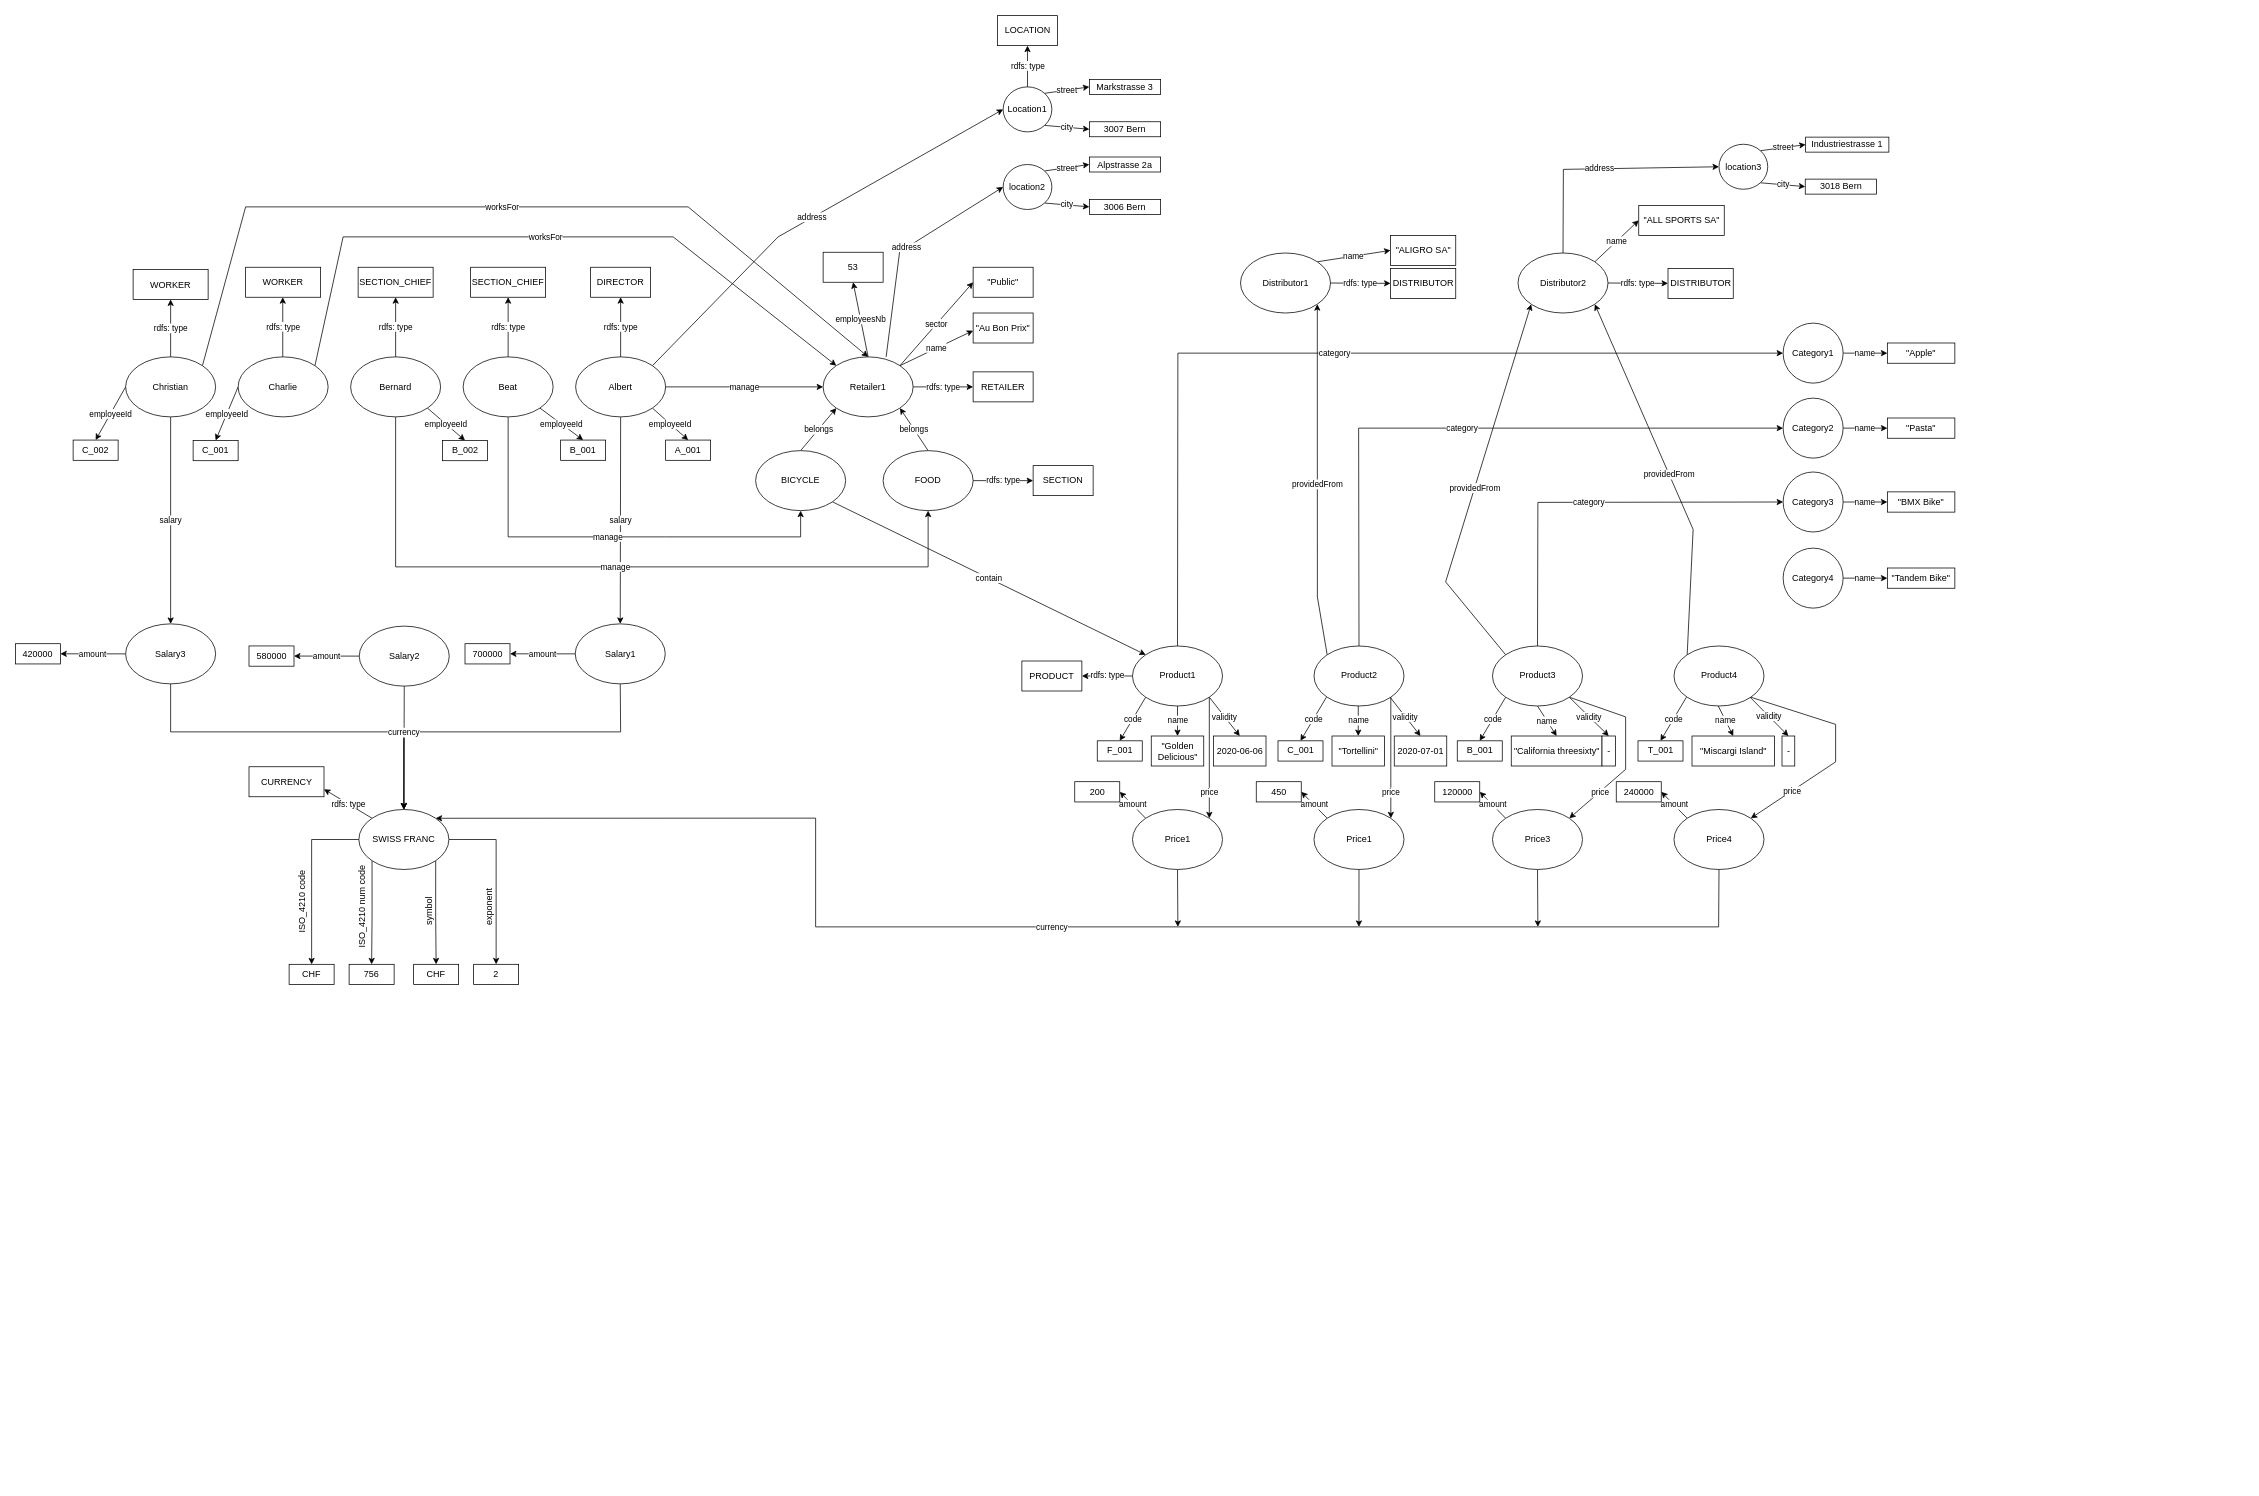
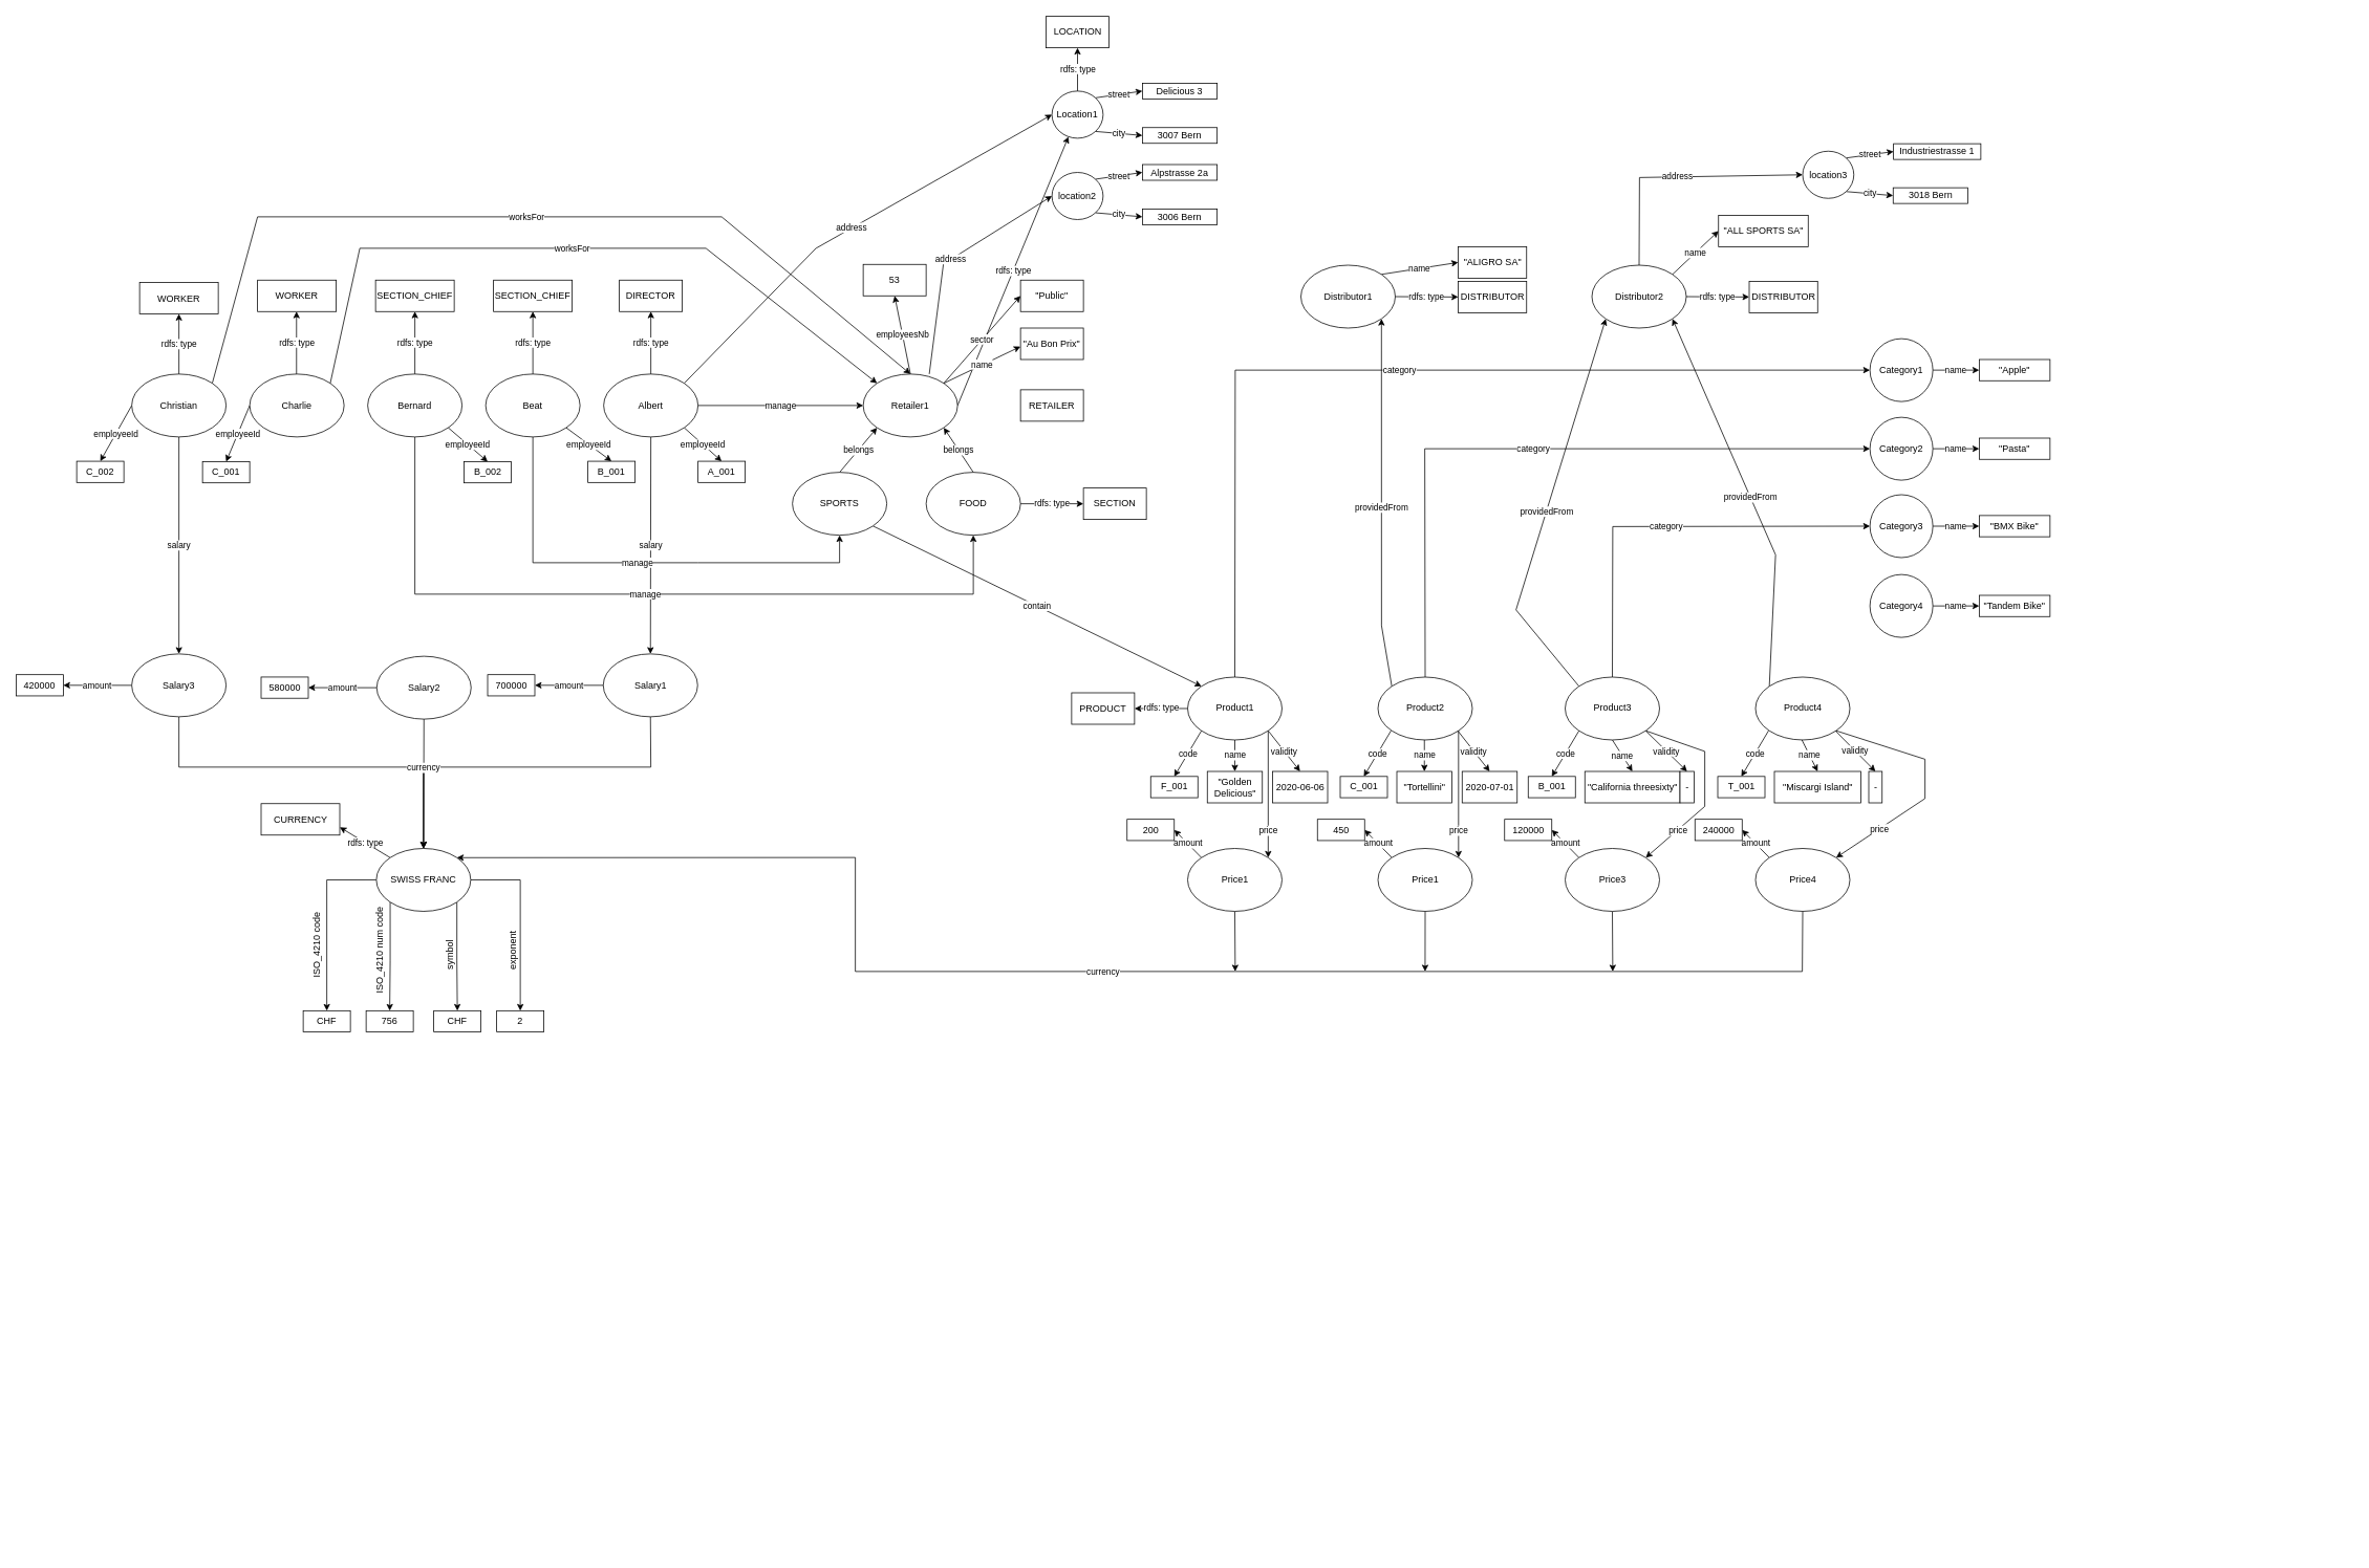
- <mxCell id="156" value="Markstrasse 3" style="rounded=0;whiteSpace=wrap;html=1;" parent="1" vertex="1"><mxGeometry x="1452" y="105" width="95" height="20" as="geometry" /></mxCell>
+ <mxCell id="156" value="Delicious 3" style="rounded=0;whiteSpace=wrap;html=1;" parent="1" vertex="1"><mxGeometry x="1452" y="105" width="95" height="20" as="geometry" /></mxCell>
- <mxCell id="22" value="rdfs: type" style="edgeStyle=none;rounded=0;orthogonalLoop=1;jettySize=auto;html=1;exitX=1;exitY=0.5;exitDx=0;exitDy=0;entryX=0;entryY=0.5;entryDx=0;entryDy=0;shadow=0;" parent="1" source="27" target="34" edge="1"><mxGeometry relative="1" as="geometry" /></mxCell>
+ <mxCell id="22" value="rdfs: type" style="edgeStyle=none;rounded=0;orthogonalLoop=1;jettySize=auto;html=1;exitX=1;exitY=0.5;exitDx=0;exitDy=0;shadow=0;" parent="1" source="27" target="155" edge="1"><mxGeometry relative="1" as="geometry" /></mxCell>
- <mxCell id="33" value="BICYCLE" style="ellipse;whiteSpace=wrap;html=1;" parent="1" vertex="1"><mxGeometry x="1007" y="600" width="120" height="80" as="geometry" /></mxCell>
+ <mxCell id="33" value="SPORTS" style="ellipse;whiteSpace=wrap;html=1;" parent="1" vertex="1"><mxGeometry x="1007" y="600" width="120" height="80" as="geometry" /></mxCell>
